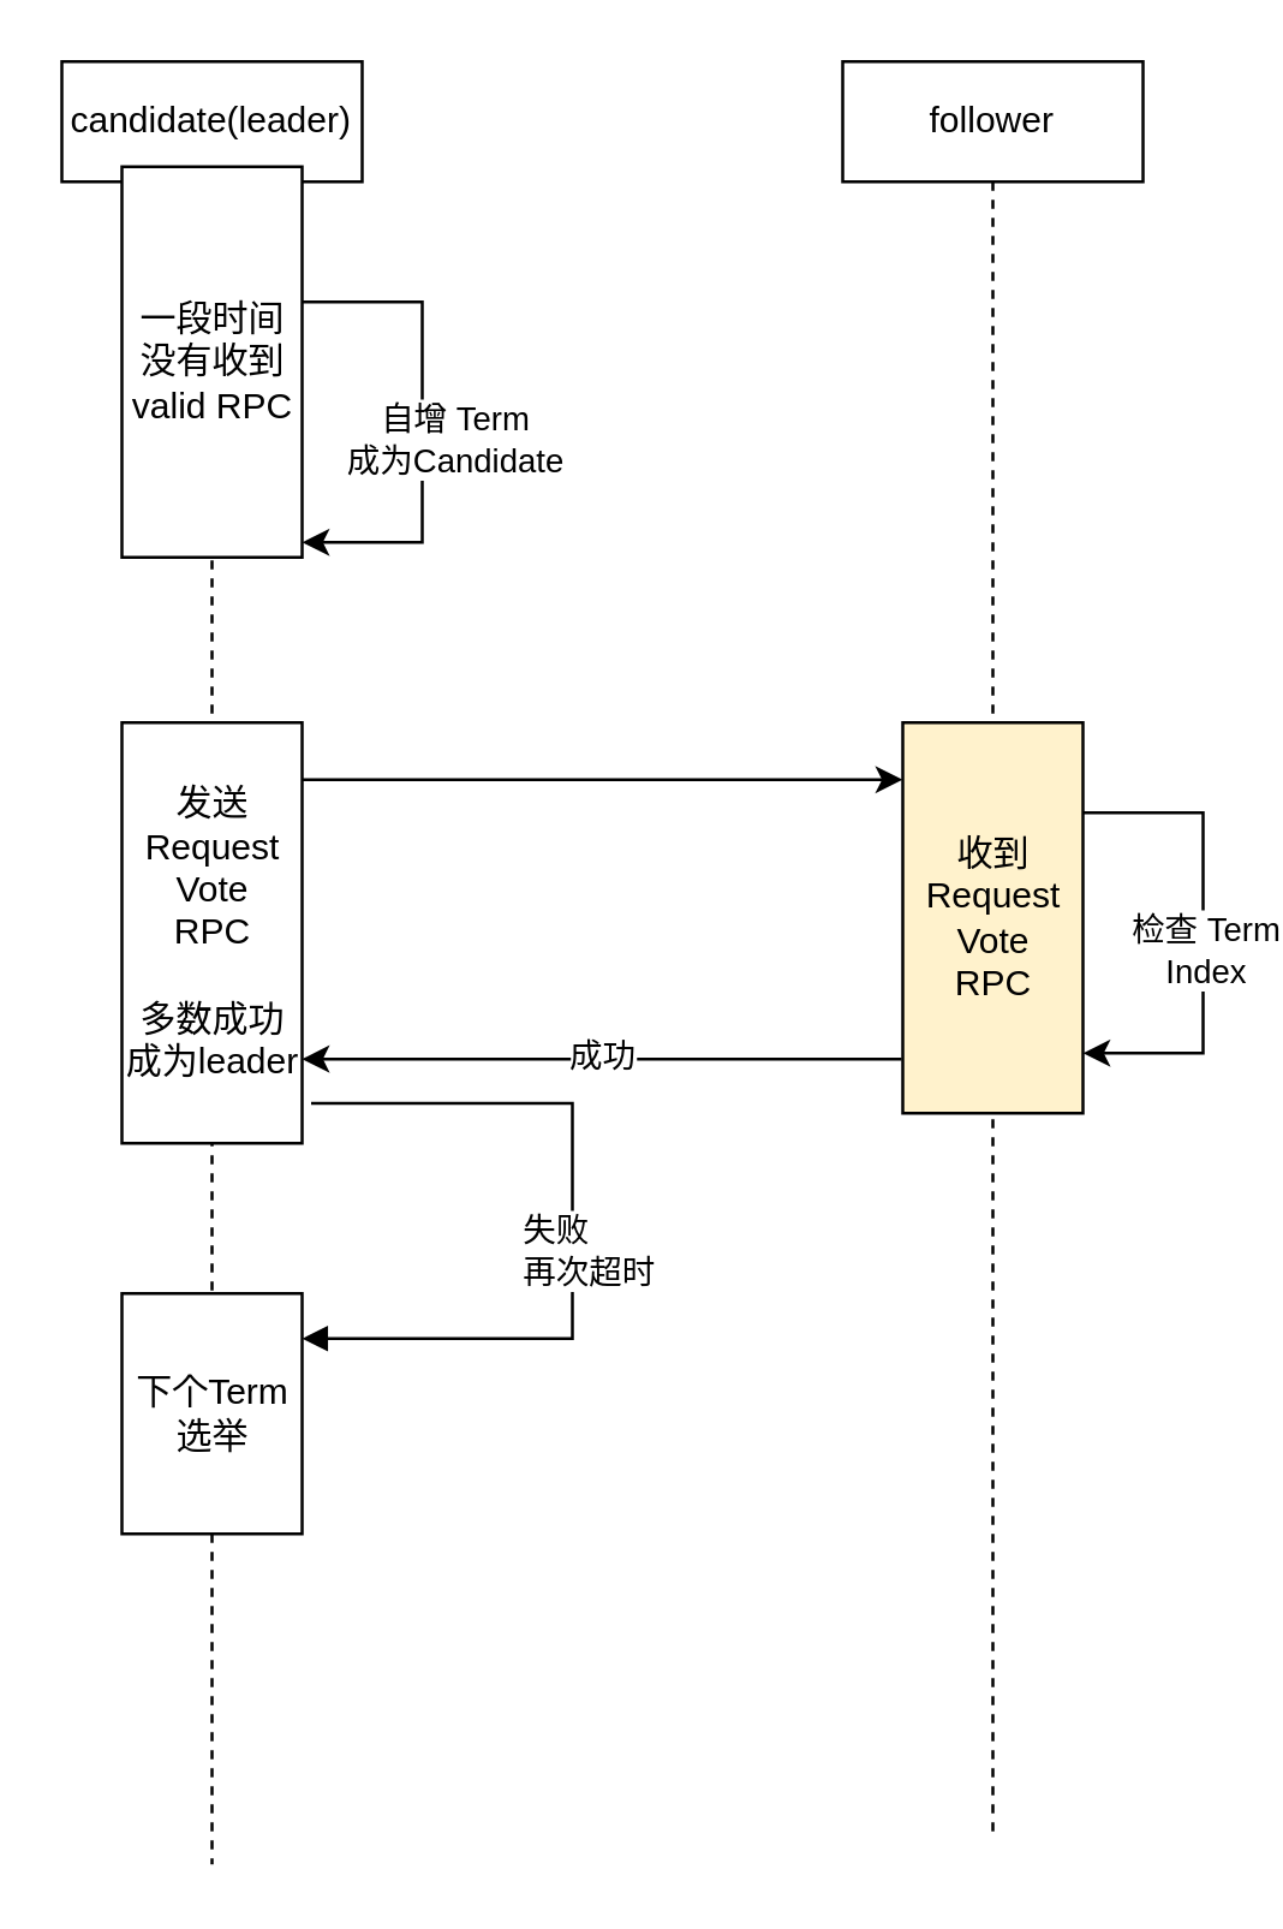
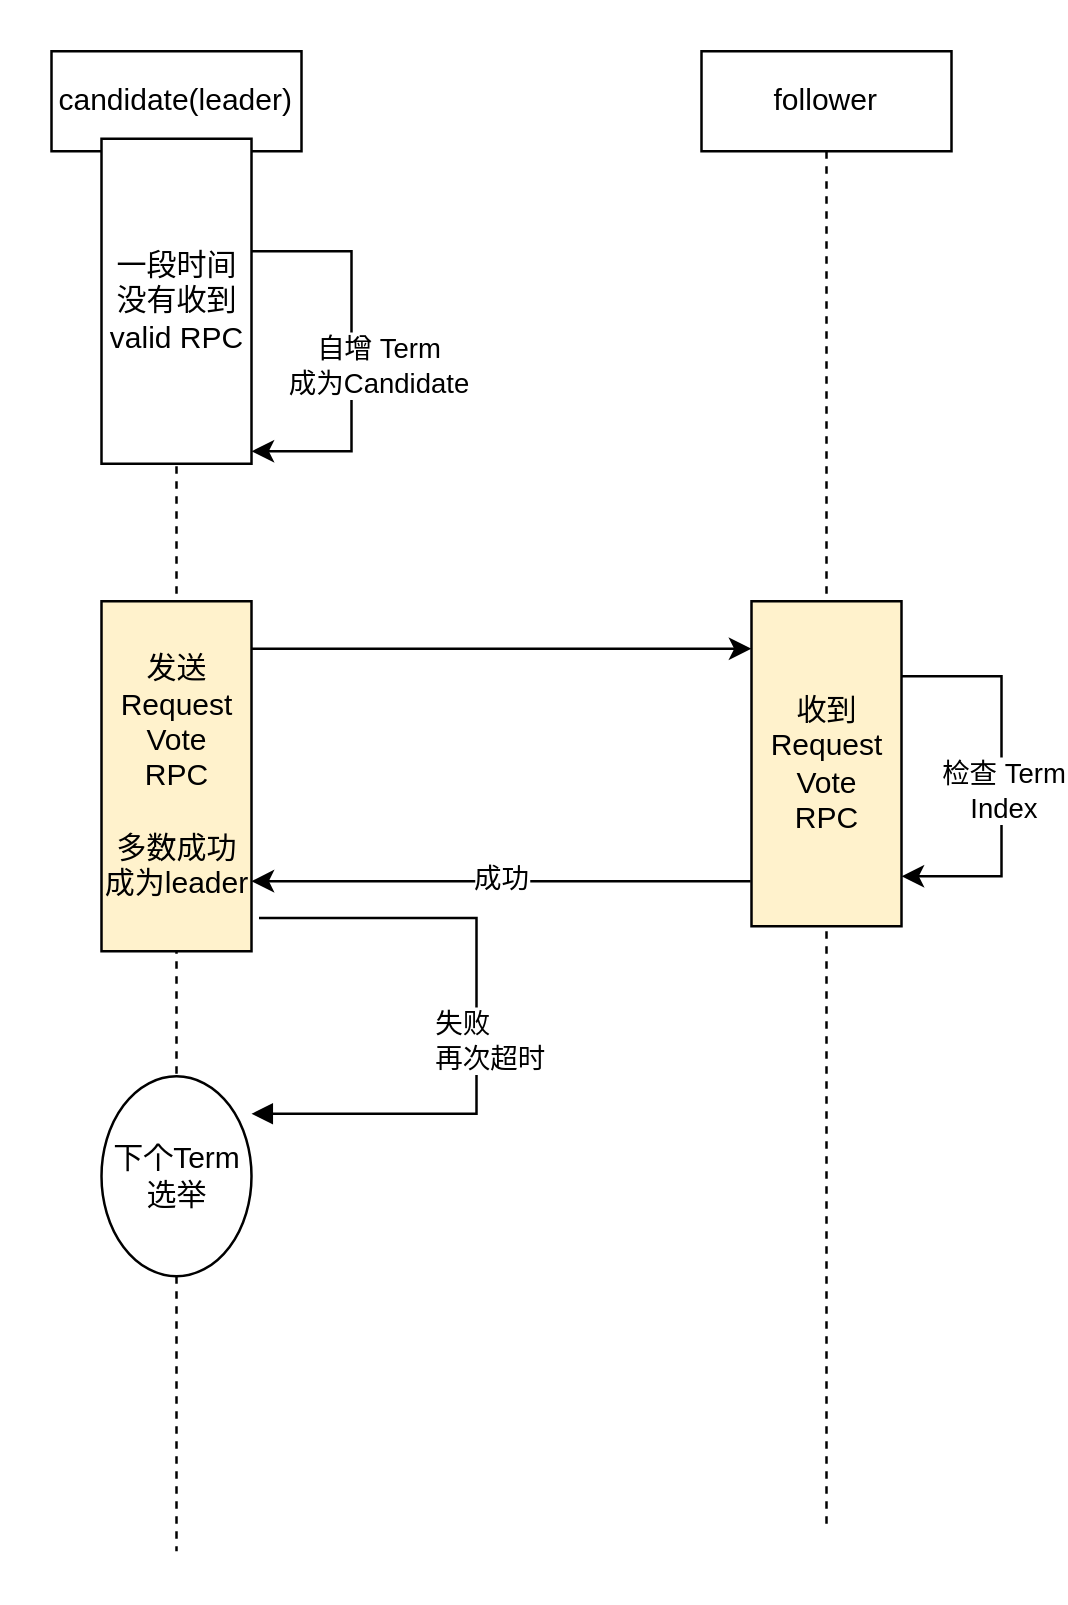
- <mxCell id="6" value="发送&lt;br&gt;Request &lt;br&gt;Vote&lt;br&gt;RPC&lt;br&gt;&lt;br&gt;多数成功&lt;br&gt;成为leader" style="html=1;points=[];perimeter=orthogonalPerimeter;" vertex="1" parent="2"><mxGeometry x="20" y="220" width="60" height="140" as="geometry" /></mxCell>
+ <mxCell id="6" value="发送&lt;br&gt;Request &lt;br&gt;Vote&lt;br&gt;RPC&lt;br&gt;&lt;br&gt;多数成功&lt;br&gt;成为leader" style="html=1;points=[];perimeter=orthogonalPerimeter;fillColor=#fff2cc;" vertex="1" parent="2"><mxGeometry x="20" y="220" width="60" height="140" as="geometry" /></mxCell>
- <mxCell id="7" value="下个Term&lt;br&gt;选举" style="html=1;points=[];perimeter=orthogonalPerimeter;" vertex="1" parent="2"><mxGeometry x="20" y="410" width="60" height="80" as="geometry" /></mxCell>
+ <mxCell id="7" value="下个Term&lt;br&gt;选举" style="ellipse;html=1;points=[];" vertex="1" parent="2"><mxGeometry x="20" y="410" width="60" height="80" as="geometry" /></mxCell>
